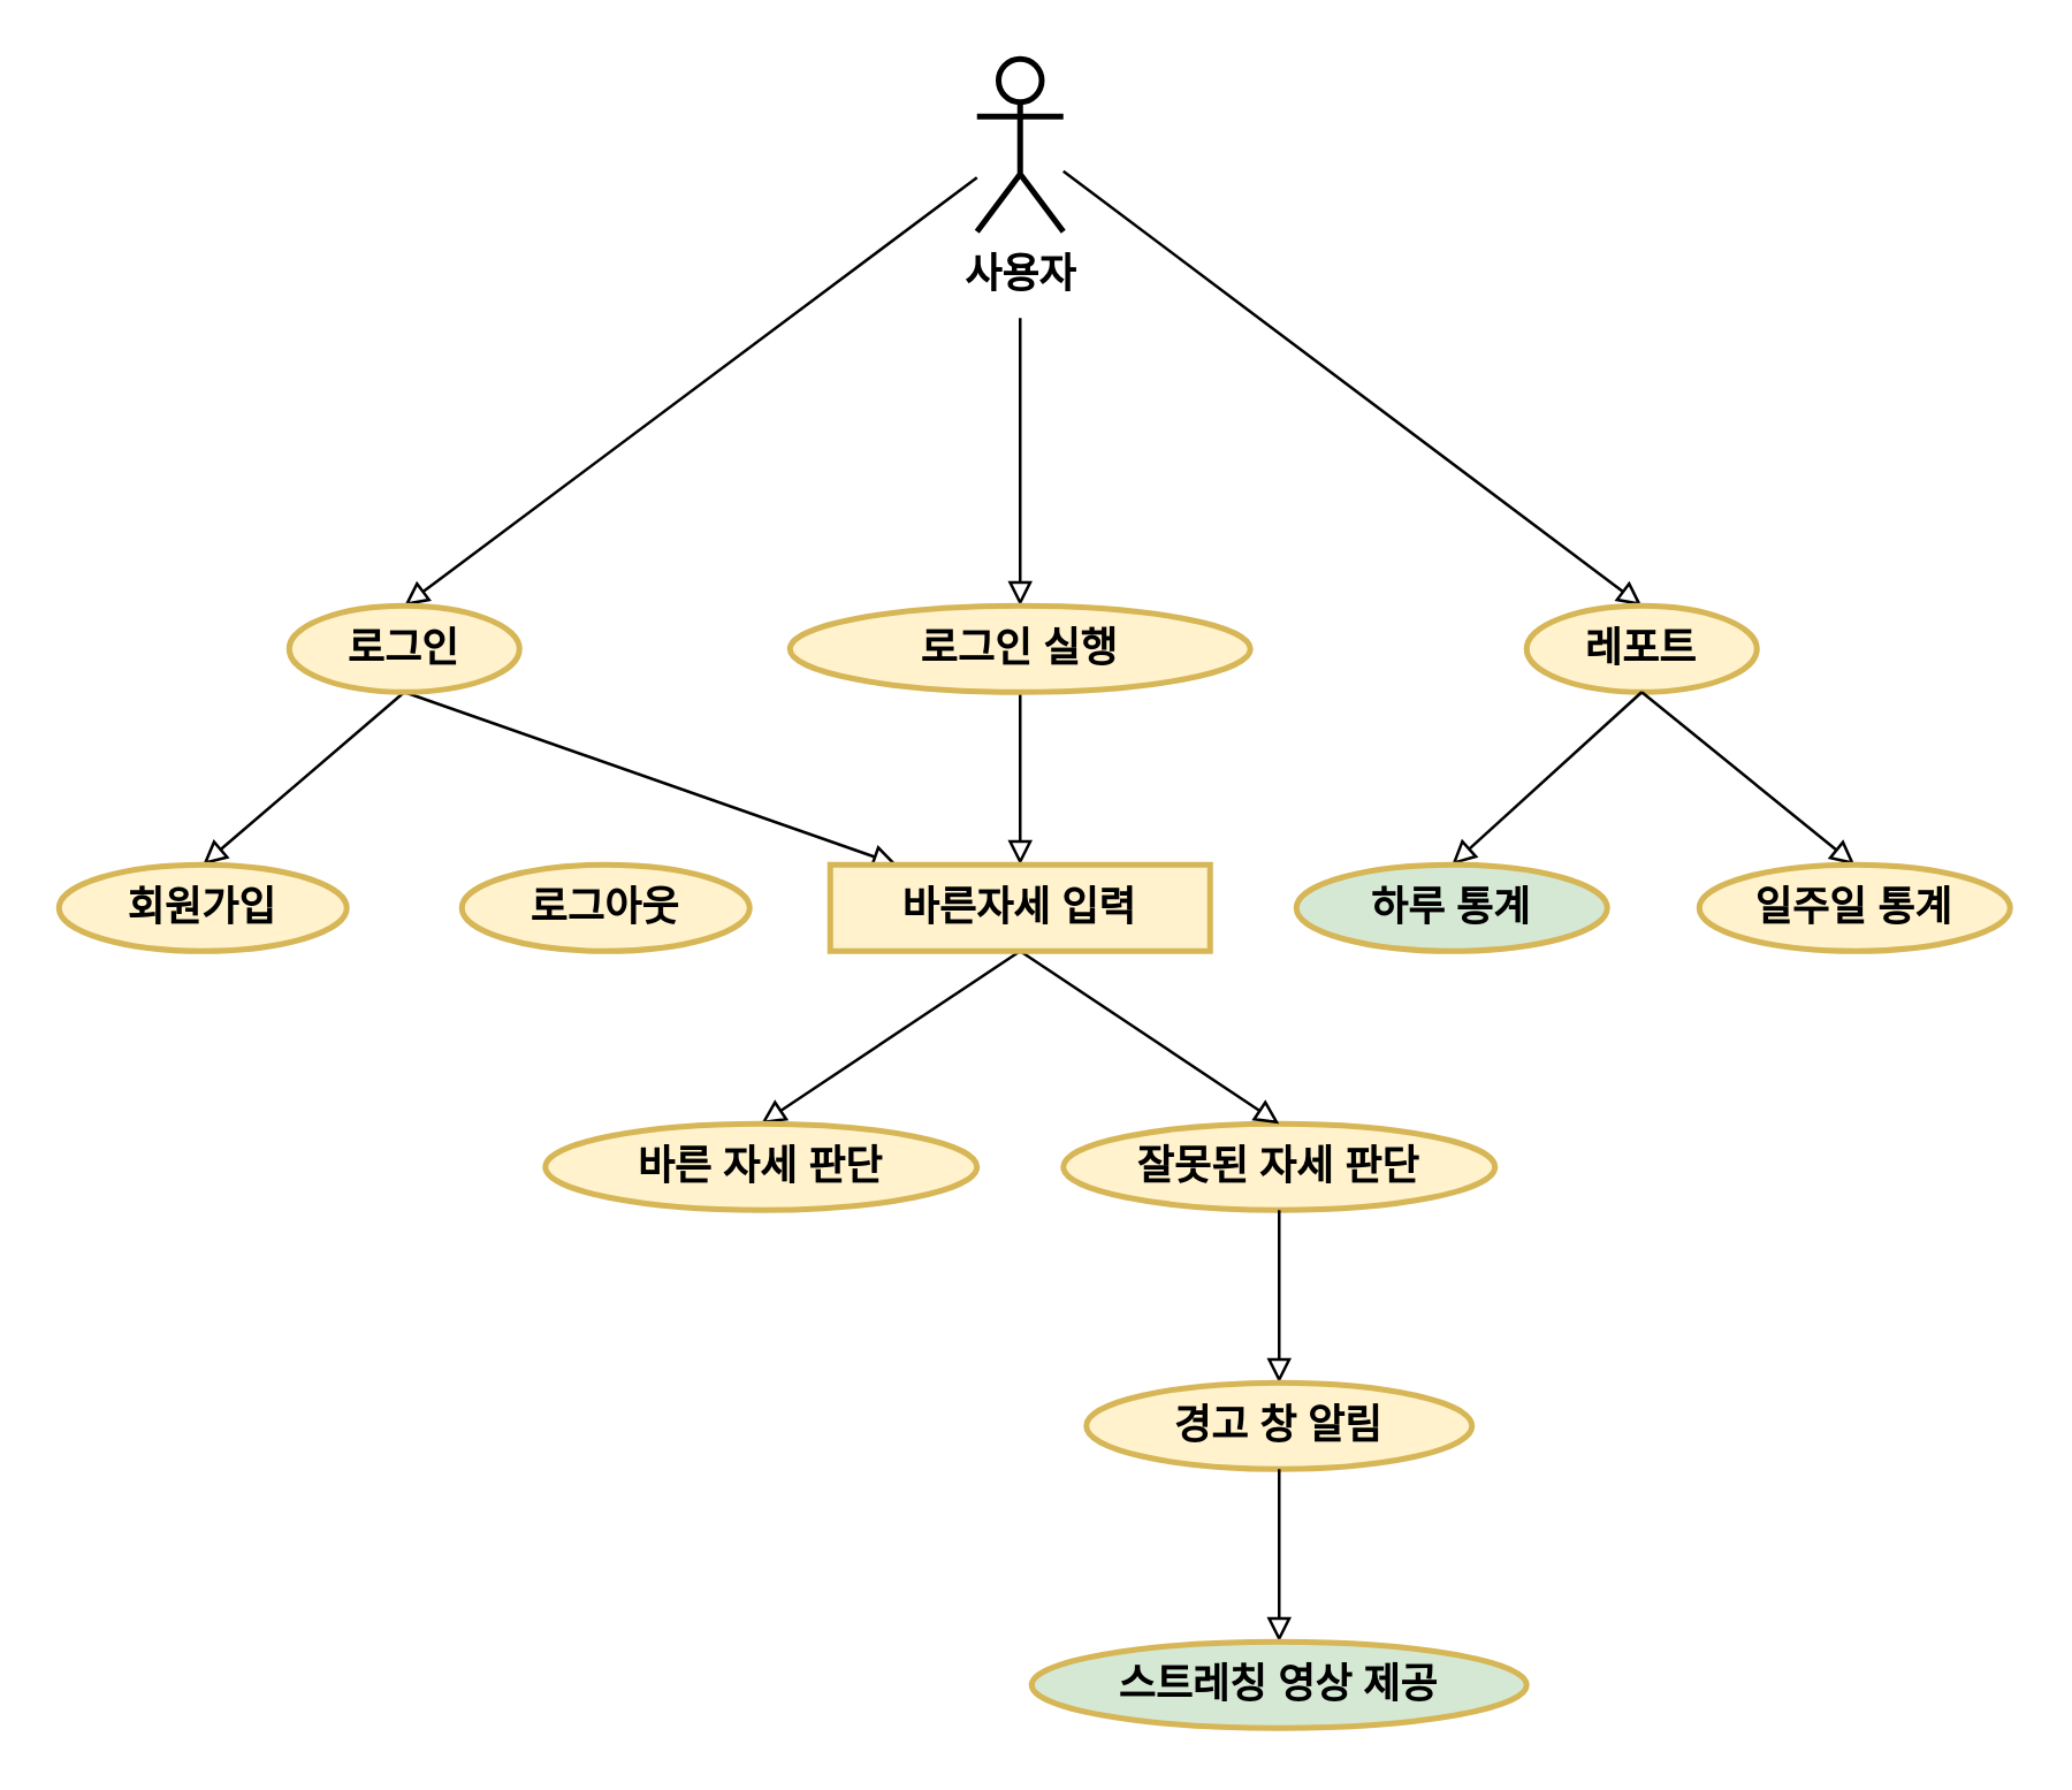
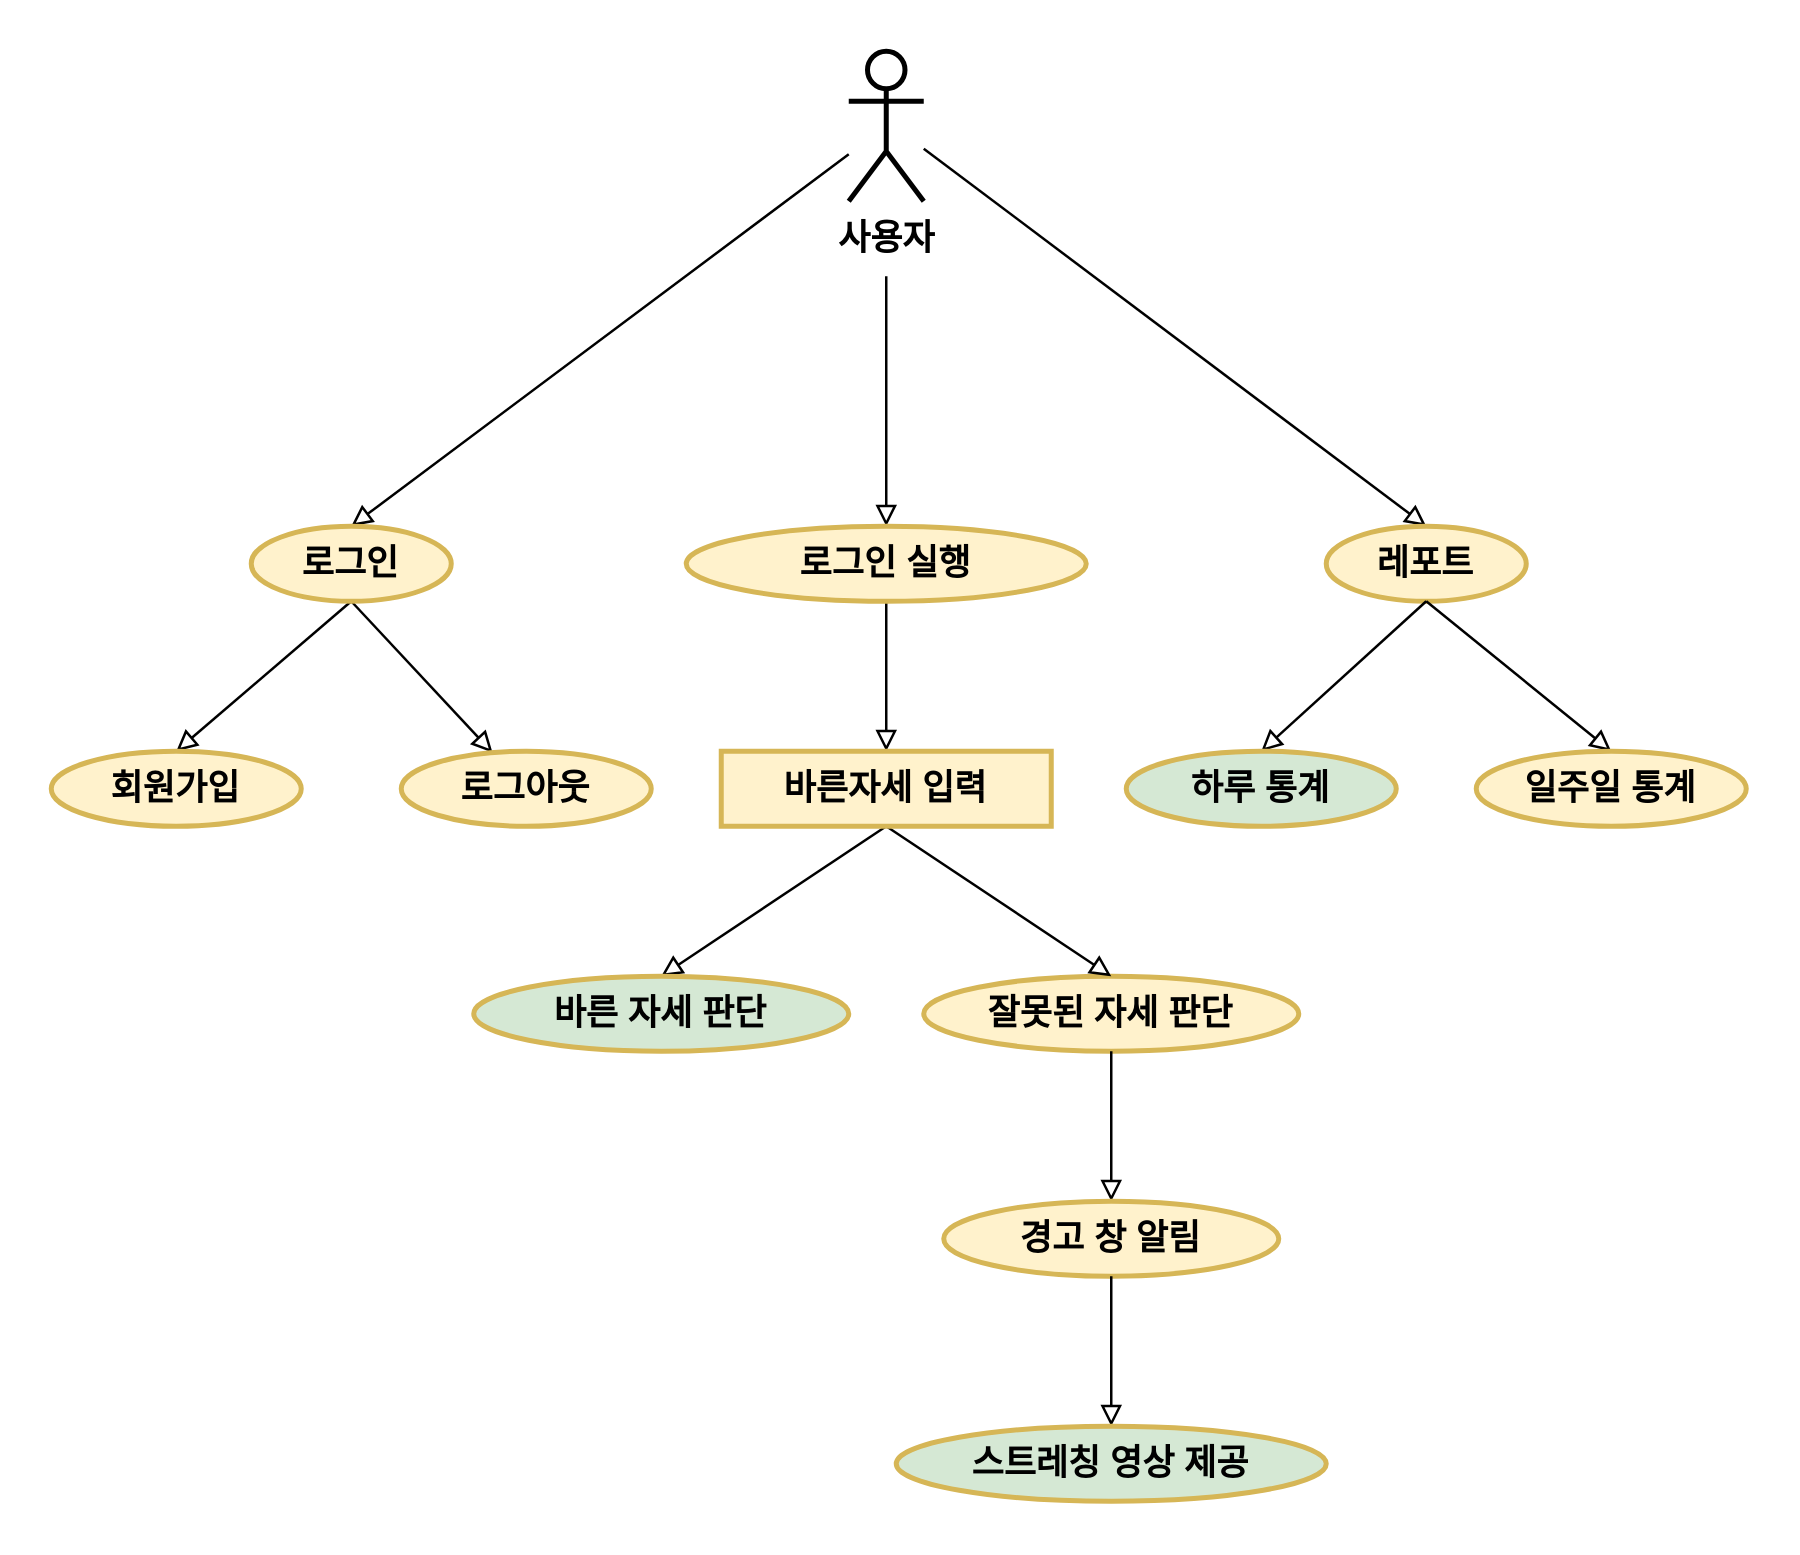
- <mxCell id="4" style="rounded=0;orthogonalLoop=1;jettySize=auto;html=1;exitX=0.5;exitY=1;exitDx=0;exitDy=0;fontSize=14;endArrow=block;endFill=0;" parent="1" source="6" target="17" edge="1"><mxGeometry relative="1" as="geometry" /></mxCell>
+ <mxCell id="4" style="rounded=0;orthogonalLoop=1;jettySize=auto;html=1;exitX=0.5;exitY=1;exitDx=0;exitDy=0;fontSize=14;endArrow=block;endFill=0;" parent="1" source="6" target="14" edge="1"><mxGeometry relative="1" as="geometry" /></mxCell>
- <mxCell id="18" value="바른 자세 판단" style="ellipse;whiteSpace=wrap;html=1;strokeWidth=2;fillColor=#fff2cc;strokeColor=#d6b656;fontStyle=1;fontSize=14;" parent="1" vertex="1"><mxGeometry x="189" y="390" width="150" height="30" as="geometry" /></mxCell>
+ <mxCell id="18" value="바른 자세 판단" style="ellipse;whiteSpace=wrap;html=1;strokeWidth=2;fillColor=#d5e8d4;strokeColor=#d6b656;fontStyle=1;fontSize=14;" parent="1" vertex="1"><mxGeometry x="189" y="390" width="150" height="30" as="geometry" /></mxCell>
